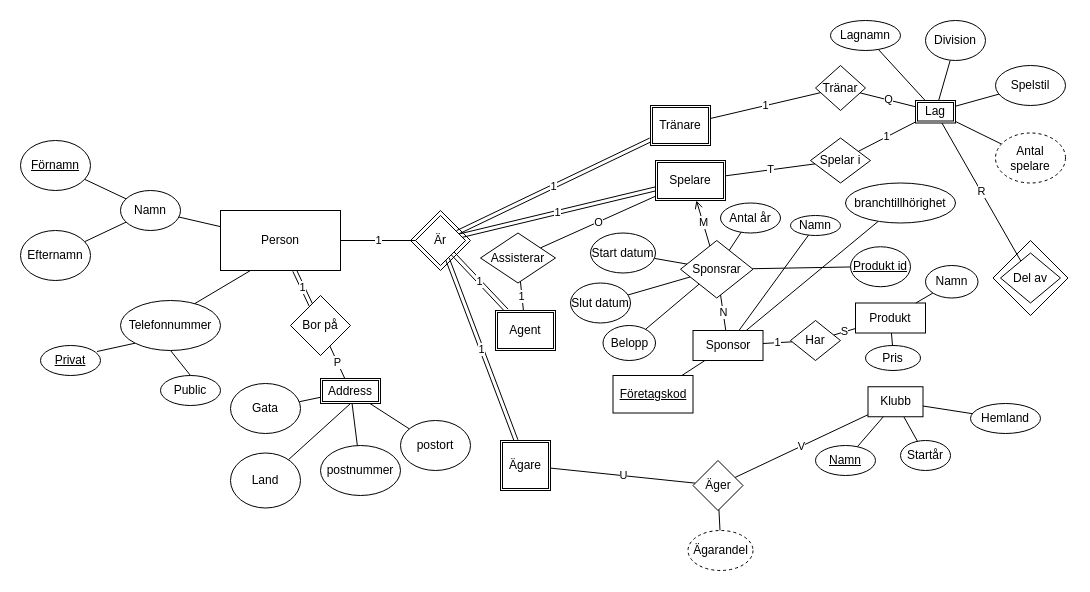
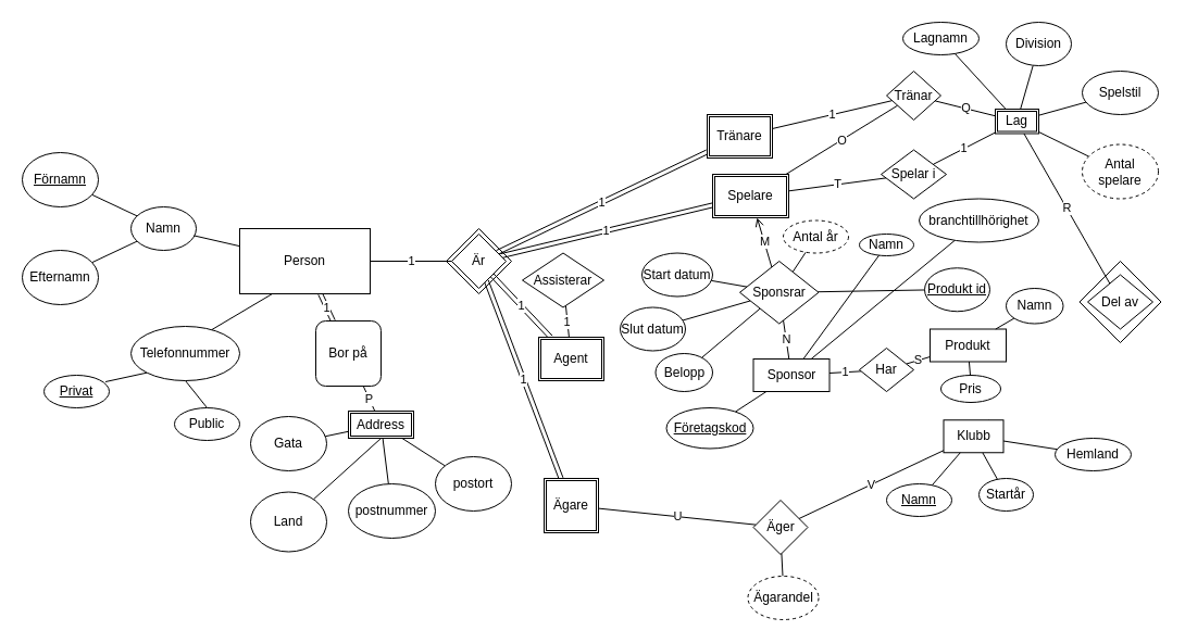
- <mxCell id="84" value="Antal år" style="ellipse;whiteSpace=wrap;html=1;strokeColor=#000000;dashed=0;" parent="1" vertex="1"><mxGeometry x="720" y="202.5" width="60" height="30" as="geometry" /></mxCell>
+ <mxCell id="84" value="Antal år" style="ellipse;whiteSpace=wrap;html=1;strokeColor=#000000;dashed=1;" parent="1" vertex="1"><mxGeometry x="720" y="202.5" width="60" height="30" as="geometry" /></mxCell>
- <mxCell id="39" value="O" style="edgeStyle=none;rounded=0;orthogonalLoop=1;jettySize=auto;html=1;endArrow=none;endFill=0;strokeColor=#000000;" parent="1" source="40" target="61" edge="1"><mxGeometry relative="1" as="geometry" /></mxCell>
+ <mxCell id="39" value="O" style="edgeStyle=none;rounded=0;orthogonalLoop=1;jettySize=auto;html=1;endArrow=none;endFill=0;strokeColor=#000000;" parent="1" source="40" target="64" edge="1"><mxGeometry relative="1" as="geometry" /></mxCell>
- <mxCell id="33" value="Bor på" style="rhombus;whiteSpace=wrap;html=1;strokeColor=#000000;" parent="1" vertex="1"><mxGeometry x="290" y="295" width="60" height="60" as="geometry" /></mxCell>
+ <mxCell id="33" value="Bor på" style="whiteSpace=wrap;html=1;strokeColor=#000000;rounded=1;" parent="1" vertex="1"><mxGeometry x="290" y="295" width="60" height="60" as="geometry" /></mxCell>
- <mxCell id="70" value="&lt;u&gt;Företagskod&lt;/u&gt;" style="whiteSpace=wrap;html=1;strokeColor=#000000;rounded=0;" parent="1" vertex="1"><mxGeometry x="612.5" y="375" width="80" height="37.5" as="geometry" /></mxCell>
+ <mxCell id="70" value="&lt;u&gt;Företagskod&lt;/u&gt;" style="ellipse;whiteSpace=wrap;html=1;strokeColor=#000000;" parent="1" vertex="1"><mxGeometry x="612.5" y="375" width="80" height="37.5" as="geometry" /></mxCell>
